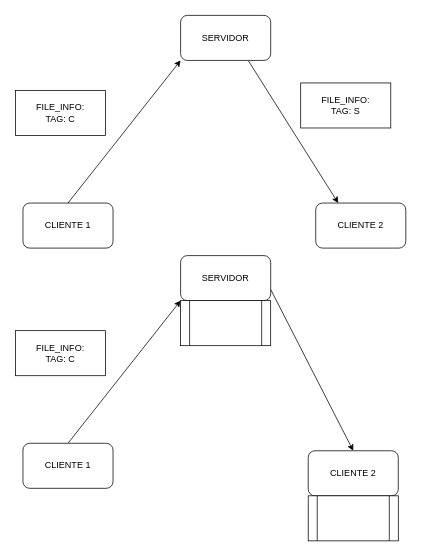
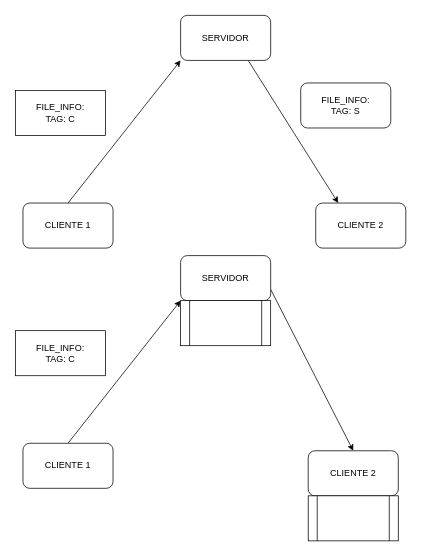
- <mxCell id="8" value="FILE_INFO:&lt;br&gt;TAG: S" style="rounded=0;whiteSpace=wrap;html=1;" vertex="1" parent="1"><mxGeometry x="400" y="110" width="120" height="60" as="geometry" /></mxCell>
+ <mxCell id="8" value="FILE_INFO:&lt;br&gt;TAG: S" style="whiteSpace=wrap;html=1;rounded=1;" vertex="1" parent="1"><mxGeometry x="400" y="110" width="120" height="60" as="geometry" /></mxCell>
